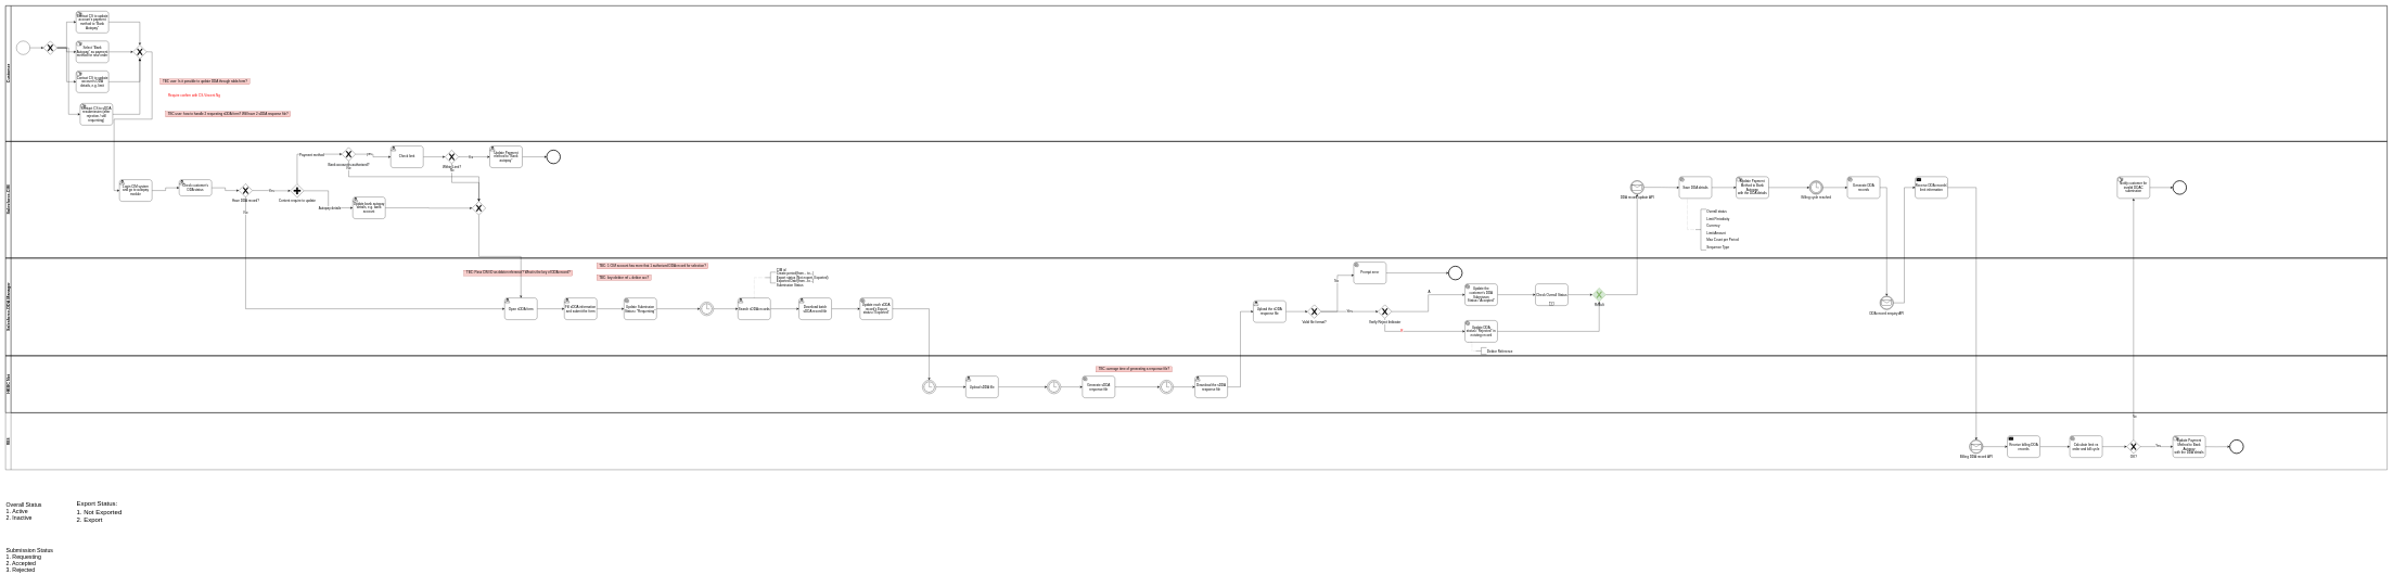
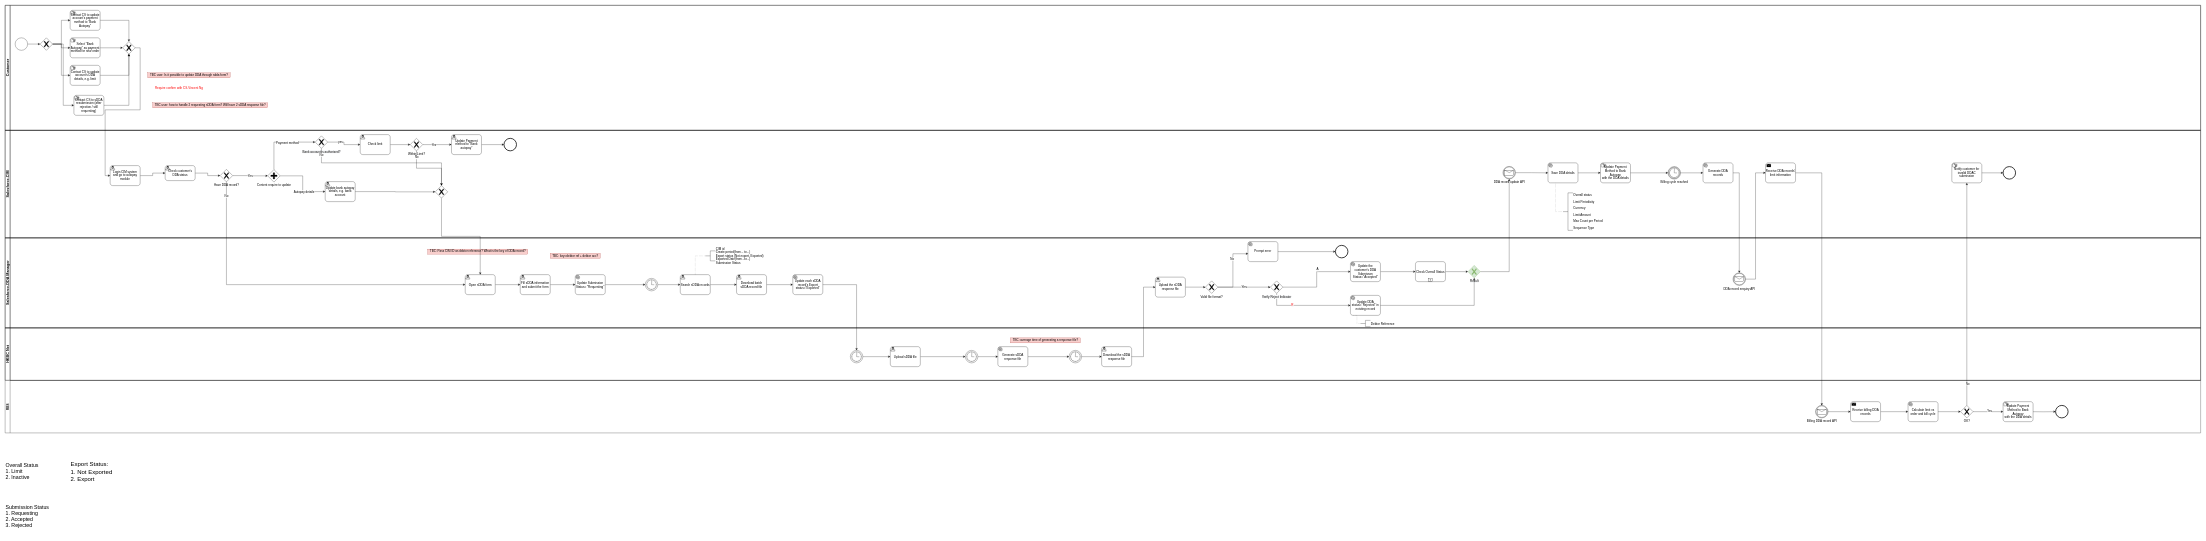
- <mxCell id="107" value="TBC: 1 CIM account has more that 1 authorized DDA record for selection?" style="text;html=1;align=center;verticalAlign=middle;resizable=0;points=[];autosize=1;strokeColor=#b85450;fillColor=#f8cecc;" parent="70" vertex="1"><mxGeometry x="2180" y="20" width="410" height="20" as="geometry" /></mxCell>
- <mxCell id="132" value="Overall Status&lt;br&gt;&lt;div&gt;&lt;span&gt;1.&amp;nbsp;Active&lt;/span&gt;&lt;/div&gt;&lt;div&gt;&lt;span&gt;2.&amp;nbsp;&lt;/span&gt;&lt;span&gt;Inactive&lt;/span&gt;&lt;/div&gt;&lt;div&gt;&lt;span&gt;&lt;br&gt;&lt;/span&gt;&lt;/div&gt;" style="text;html=1;align=left;verticalAlign=middle;resizable=0;points=[];autosize=1;strokeColor=none;fillColor=none;fontSize=21;fontColor=#000000;" parent="1" vertex="1"><mxGeometry x="20" y="1840" width="150" height="110" as="geometry" /></mxCell>
+ <mxCell id="132" value="Overall Status&lt;br&gt;&lt;div&gt;&lt;span&gt;1.&amp;nbsp;Limit&lt;/span&gt;&lt;/div&gt;&lt;div&gt;&lt;span&gt;2.&amp;nbsp;&lt;/span&gt;&lt;span&gt;Inactive&lt;/span&gt;&lt;/div&gt;&lt;div&gt;&lt;span&gt;&lt;br&gt;&lt;/span&gt;&lt;/div&gt;" style="text;html=1;align=left;verticalAlign=middle;resizable=0;points=[];autosize=1;strokeColor=none;fillColor=none;fontSize=21;fontColor=#000000;" parent="1" vertex="1"><mxGeometry x="20" y="1840" width="150" height="110" as="geometry" /></mxCell>
